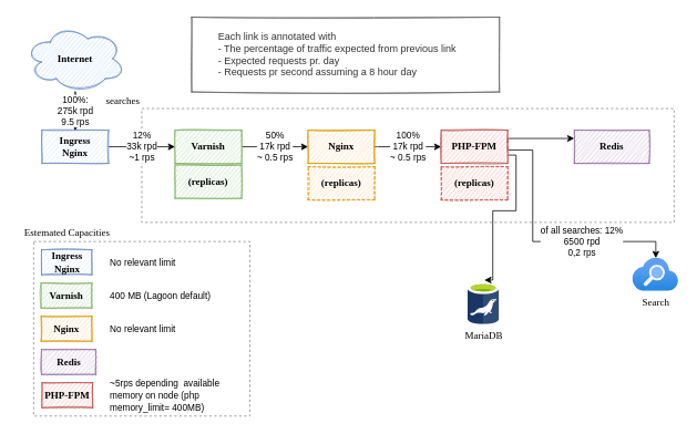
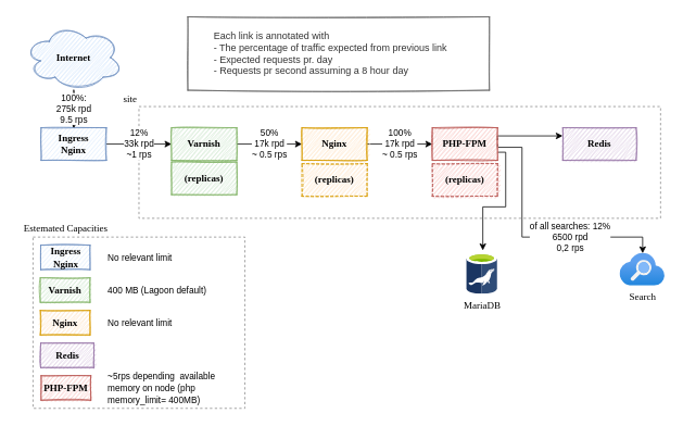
- <mxCell id="3" value="searches" style="whiteSpace=wrap;html=1;sketch=0;fontFamily=Kalam;fontSource=https%3A%2F%2Ffonts.googleapis.com%2Fcss%3Ffamily%3DKalam;gradientDirection=south;labelPosition=left;verticalLabelPosition=top;align=right;verticalAlign=bottom;movable=1;resizable=1;rotatable=1;deletable=1;editable=1;connectable=1;fillColor=none;dashed=1;strokeColor=#878787;" parent="1" vertex="1"><mxGeometry x="170" y="130" width="640" height="137" as="geometry" /></mxCell>
+ <mxCell id="3" value="site" style="whiteSpace=wrap;html=1;sketch=0;fontFamily=Kalam;fontSource=https%3A%2F%2Ffonts.googleapis.com%2Fcss%3Ffamily%3DKalam;gradientDirection=south;labelPosition=left;verticalLabelPosition=top;align=right;verticalAlign=bottom;movable=1;resizable=1;rotatable=1;deletable=1;editable=1;connectable=1;fillColor=none;dashed=1;strokeColor=#878787;" parent="1" vertex="1"><mxGeometry x="170" y="130" width="640" height="137" as="geometry" /></mxCell>
- <mxCell id="20" value="MariaDB" style="sketch=0;aspect=fixed;html=1;points=[];align=center;image;fontSize=12;image=img/lib/mscae/aspect=fixed;html=1;perimeter=none;align=center;shadow=0;dashed=0;image;fontSize=12;image=img/lib/mscae/Azure_Database_for_MariaDB_servers.svg;fontFamily=Kalam;fontSource=https%3A%2F%2Ffonts.googleapis.com%2Fcss%3Ffamily%3DKalam;fillColor=none;gradientColor=none;gradientDirection=south;" parent="1" vertex="1"><mxGeometry x="562" y="340" width="38" height="50" as="geometry" /></mxCell>
+ <mxCell id="20" value="MariaDB" style="sketch=0;aspect=fixed;html=1;points=[];align=center;image;fontSize=12;image=img/lib/mscae/aspect=fixed;html=1;perimeter=none;align=center;shadow=0;dashed=0;image;fontSize=12;image=img/lib/mscae/Azure_Database_for_MariaDB_servers.svg;fontFamily=Kalam;fontSource=https%3A%2F%2Ffonts.googleapis.com%2Fcss%3Ffamily%3DKalam;fillColor=none;gradientColor=none;gradientDirection=south;" parent="1" vertex="1"><mxGeometry x="572" y="310" width="38" height="50" as="geometry" /></mxCell>
